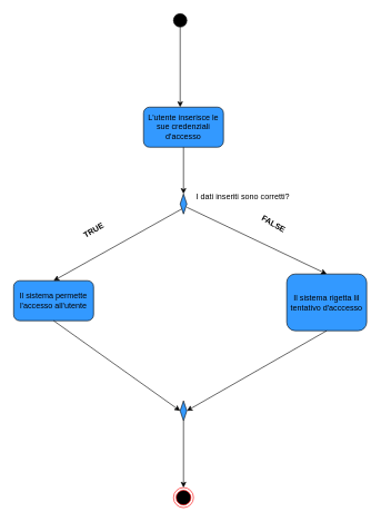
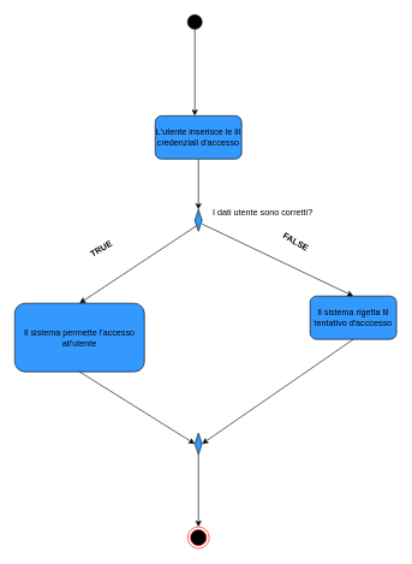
- <mxCell id="4" value="L'utente inserisce le sue credenziali d'accesso" style="rounded=1;whiteSpace=wrap;html=1;strokeColor=#000000;fillColor=#3399FF;" vertex="1" parent="1"><mxGeometry x="215" y="160" width="120" height="60" as="geometry" /></mxCell>
+ <mxCell id="4" value="L'utente inserisce le lil credenziali d'accesso" style="rounded=1;whiteSpace=wrap;html=1;strokeColor=#000000;fillColor=#3399FF;" vertex="1" parent="1"><mxGeometry x="215" y="160" width="120" height="60" as="geometry" /></mxCell>
- <mxCell id="16" value="&lt;font color=&quot;#000000&quot;&gt;I dati inseriti sono corretti?&lt;/font&gt;" style="text;html=1;align=center;verticalAlign=middle;resizable=0;points=[];autosize=1;strokeColor=none;fillColor=none;fontColor=#fbfbfb;" vertex="1" parent="1"><mxGeometry x="284" y="280" width="160" height="30" as="geometry" /></mxCell>
+ <mxCell id="16" value="&lt;font color=&quot;#000000&quot;&gt;I dati utente sono corretti?&lt;/font&gt;" style="text;html=1;align=center;verticalAlign=middle;resizable=0;points=[];autosize=1;strokeColor=none;fillColor=none;fontColor=#fbfbfb;" vertex="1" parent="1"><mxGeometry x="284" y="280" width="160" height="30" as="geometry" /></mxCell>
- <mxCell id="5" value="Il sistema permette l'accesso all'utente" style="rounded=1;whiteSpace=wrap;html=1;strokeColor=#000000;fillColor=#3399FF;" vertex="1" parent="1"><mxGeometry x="20" y="420" width="120" height="60" as="geometry" /></mxCell>
+ <mxCell id="5" value="Il sistema permette l'accesso all'utente" style="rounded=1;whiteSpace=wrap;html=1;strokeColor=#000000;fillColor=#3399FF;" vertex="1" parent="1"><mxGeometry x="20" y="420" width="180" height="95" as="geometry" /></mxCell>
- <mxCell id="6" value="Il sistema rigetta lil tentativo d'acccesso" style="rounded=1;whiteSpace=wrap;html=1;strokeColor=#000000;fillColor=#3399FF;" vertex="1" parent="1"><mxGeometry x="430" y="410" width="120" height="85" as="geometry" /></mxCell>
+ <mxCell id="6" value="Il sistema rigetta lil tentativo d'acccesso" style="rounded=1;whiteSpace=wrap;html=1;strokeColor=#000000;fillColor=#3399FF;" vertex="1" parent="1"><mxGeometry x="430" y="410" width="120" height="60" as="geometry" /></mxCell>
